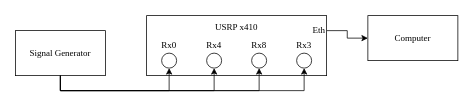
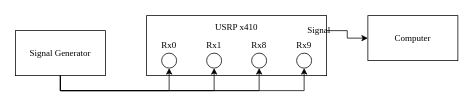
- <mxCell id="19" value="Eth" style="text;html=1;align=center;verticalAlign=middle;whiteSpace=wrap;rounded=0;fontFamily=Modern;fontSource=https%3A%2F%2Fsourceforge.net%2Fprojects%2Fcm-unicode%2F;" vertex="1" parent="1"><mxGeometry x="395" y="24" width="60" height="30" as="geometry" /></mxCell>
+ <mxCell id="19" value="Signal" style="text;html=1;align=center;verticalAlign=middle;whiteSpace=wrap;rounded=0;fontFamily=Modern;fontSource=https%3A%2F%2Fsourceforge.net%2Fprojects%2Fcm-unicode%2F;" vertex="1" parent="1"><mxGeometry x="395" y="24" width="60" height="30" as="geometry" /></mxCell>
- <mxCell id="11" value="Rx4" style="text;html=1;align=center;verticalAlign=middle;whiteSpace=wrap;rounded=0;fontFamily=Modern;fontSource=https%3A%2F%2Fsourceforge.net%2Fprojects%2Fcm-unicode%2F;" vertex="1" parent="1"><mxGeometry x="255" y="45" width="60" height="30" as="geometry" /></mxCell>
+ <mxCell id="11" value="Rx1" style="text;html=1;align=center;verticalAlign=middle;whiteSpace=wrap;rounded=0;fontFamily=Modern;fontSource=https%3A%2F%2Fsourceforge.net%2Fprojects%2Fcm-unicode%2F;" vertex="1" parent="1"><mxGeometry x="255" y="45" width="60" height="30" as="geometry" /></mxCell>
- <mxCell id="13" value="Rx3" style="text;html=1;align=center;verticalAlign=middle;whiteSpace=wrap;rounded=0;fontFamily=Modern;fontSource=https%3A%2F%2Fsourceforge.net%2Fprojects%2Fcm-unicode%2F;" vertex="1" parent="1"><mxGeometry x="375" y="45" width="60" height="30" as="geometry" /></mxCell>
+ <mxCell id="13" value="Rx9" style="text;html=1;align=center;verticalAlign=middle;whiteSpace=wrap;rounded=0;fontFamily=Modern;fontSource=https%3A%2F%2Fsourceforge.net%2Fprojects%2Fcm-unicode%2F;" vertex="1" parent="1"><mxGeometry x="375" y="45" width="60" height="30" as="geometry" /></mxCell>
